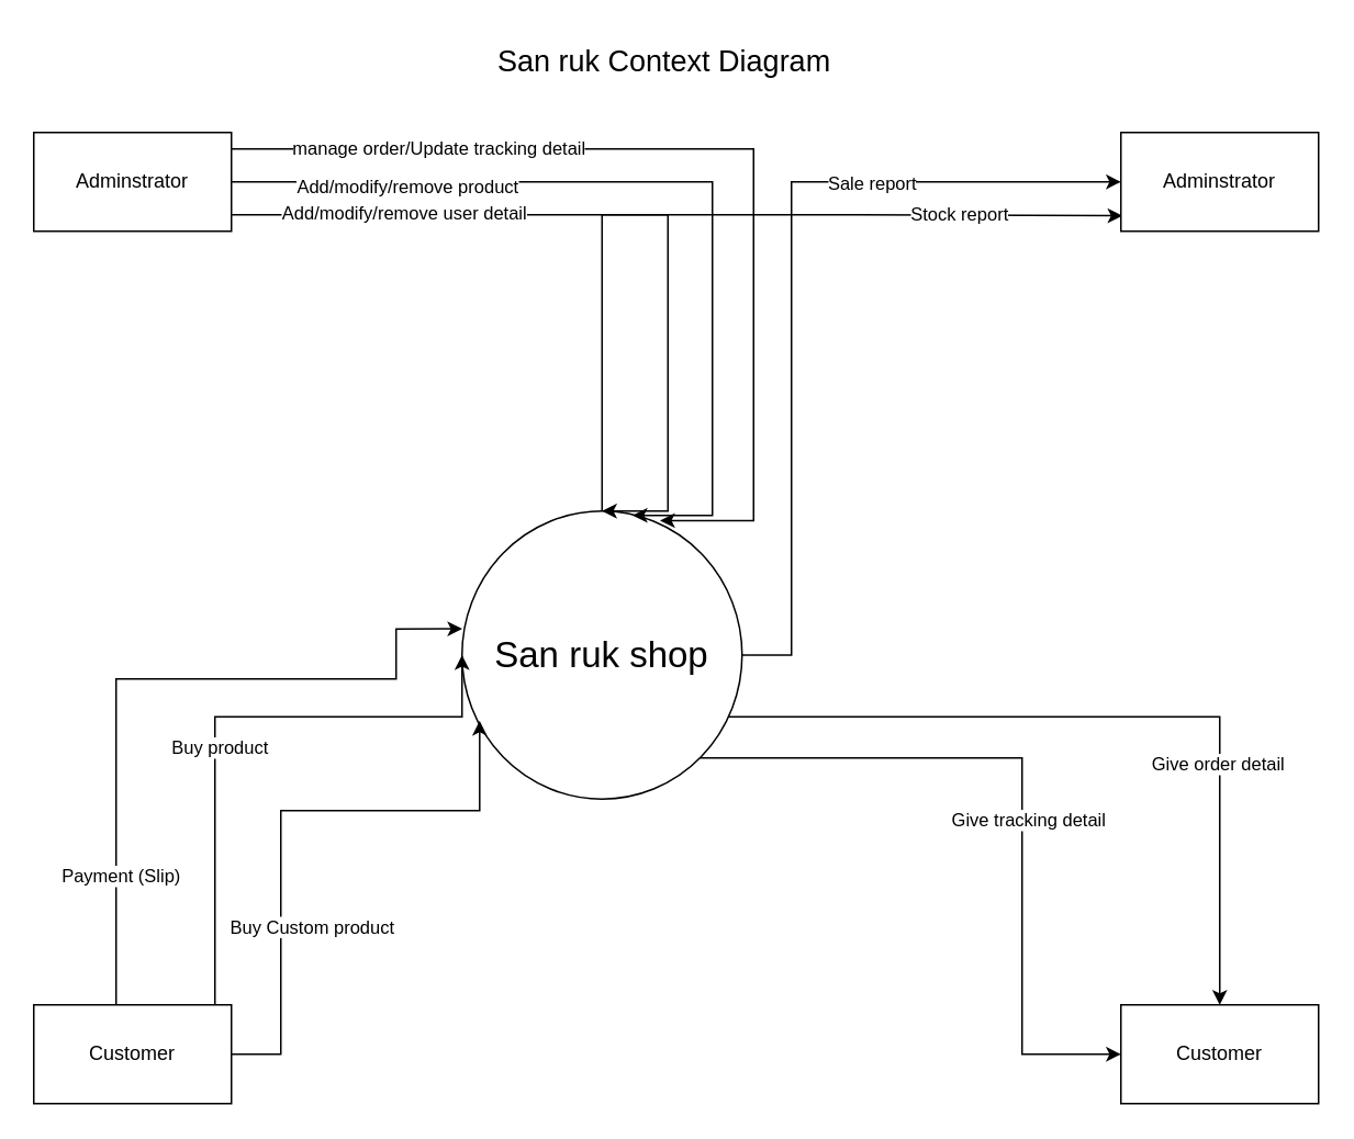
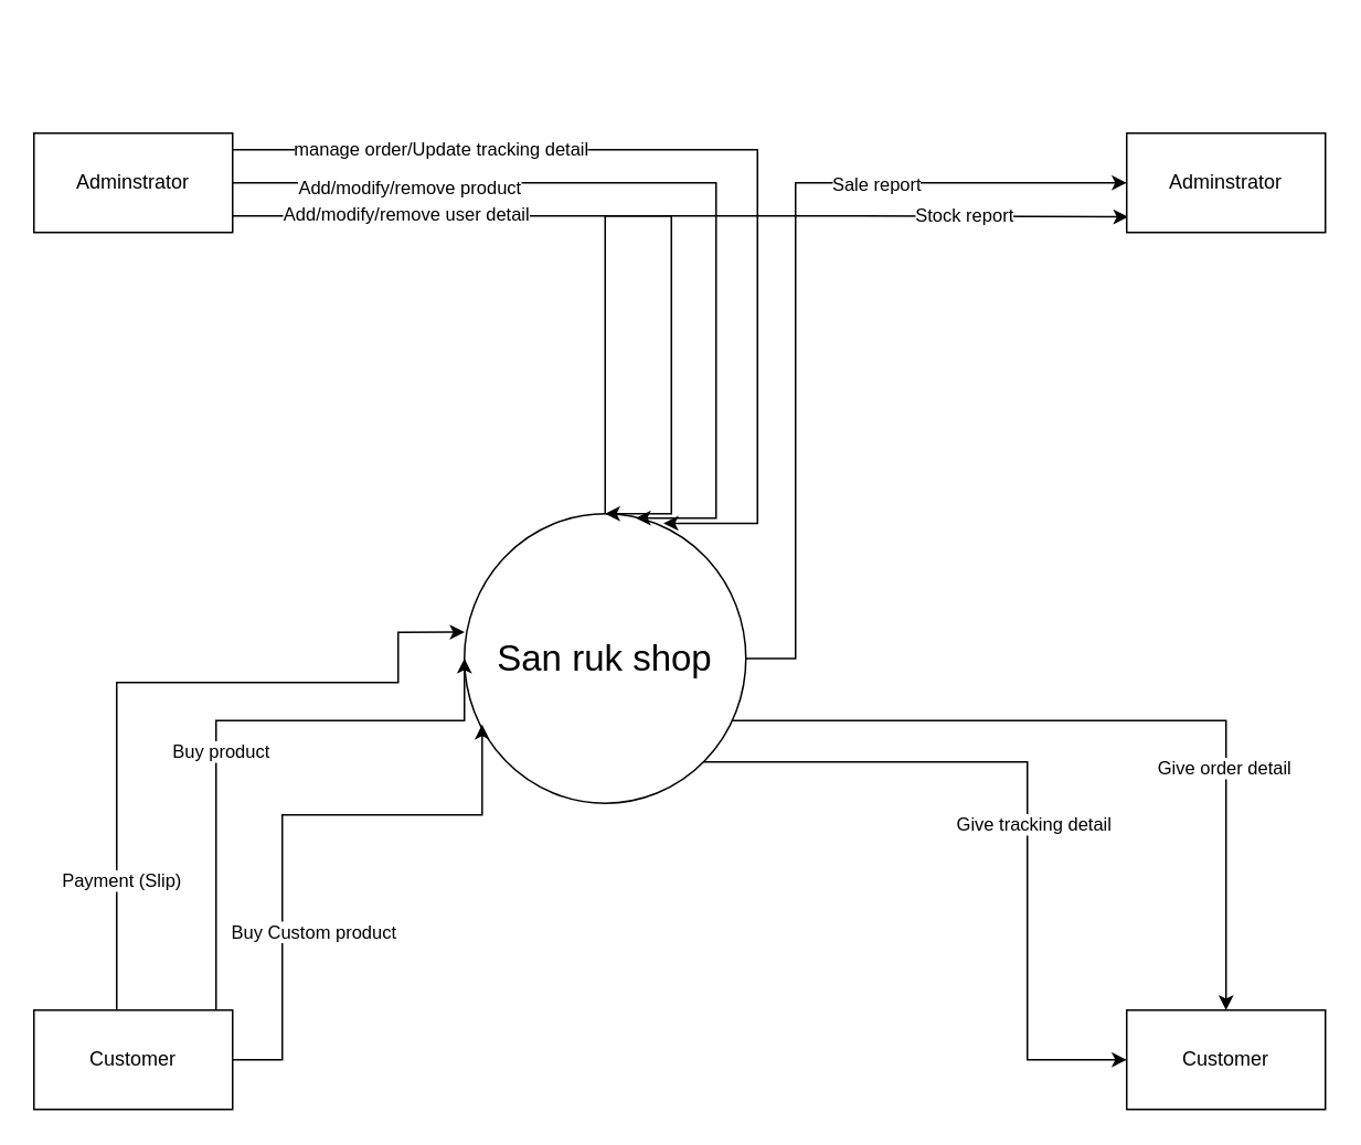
- <mxCell id="27" value="San ruk Context Diagram" style="text;whiteSpace=wrap;fontSize=18;" vertex="1" parent="1"><mxGeometry x="300" y="20" width="210" height="40" as="geometry" /></mxCell>
